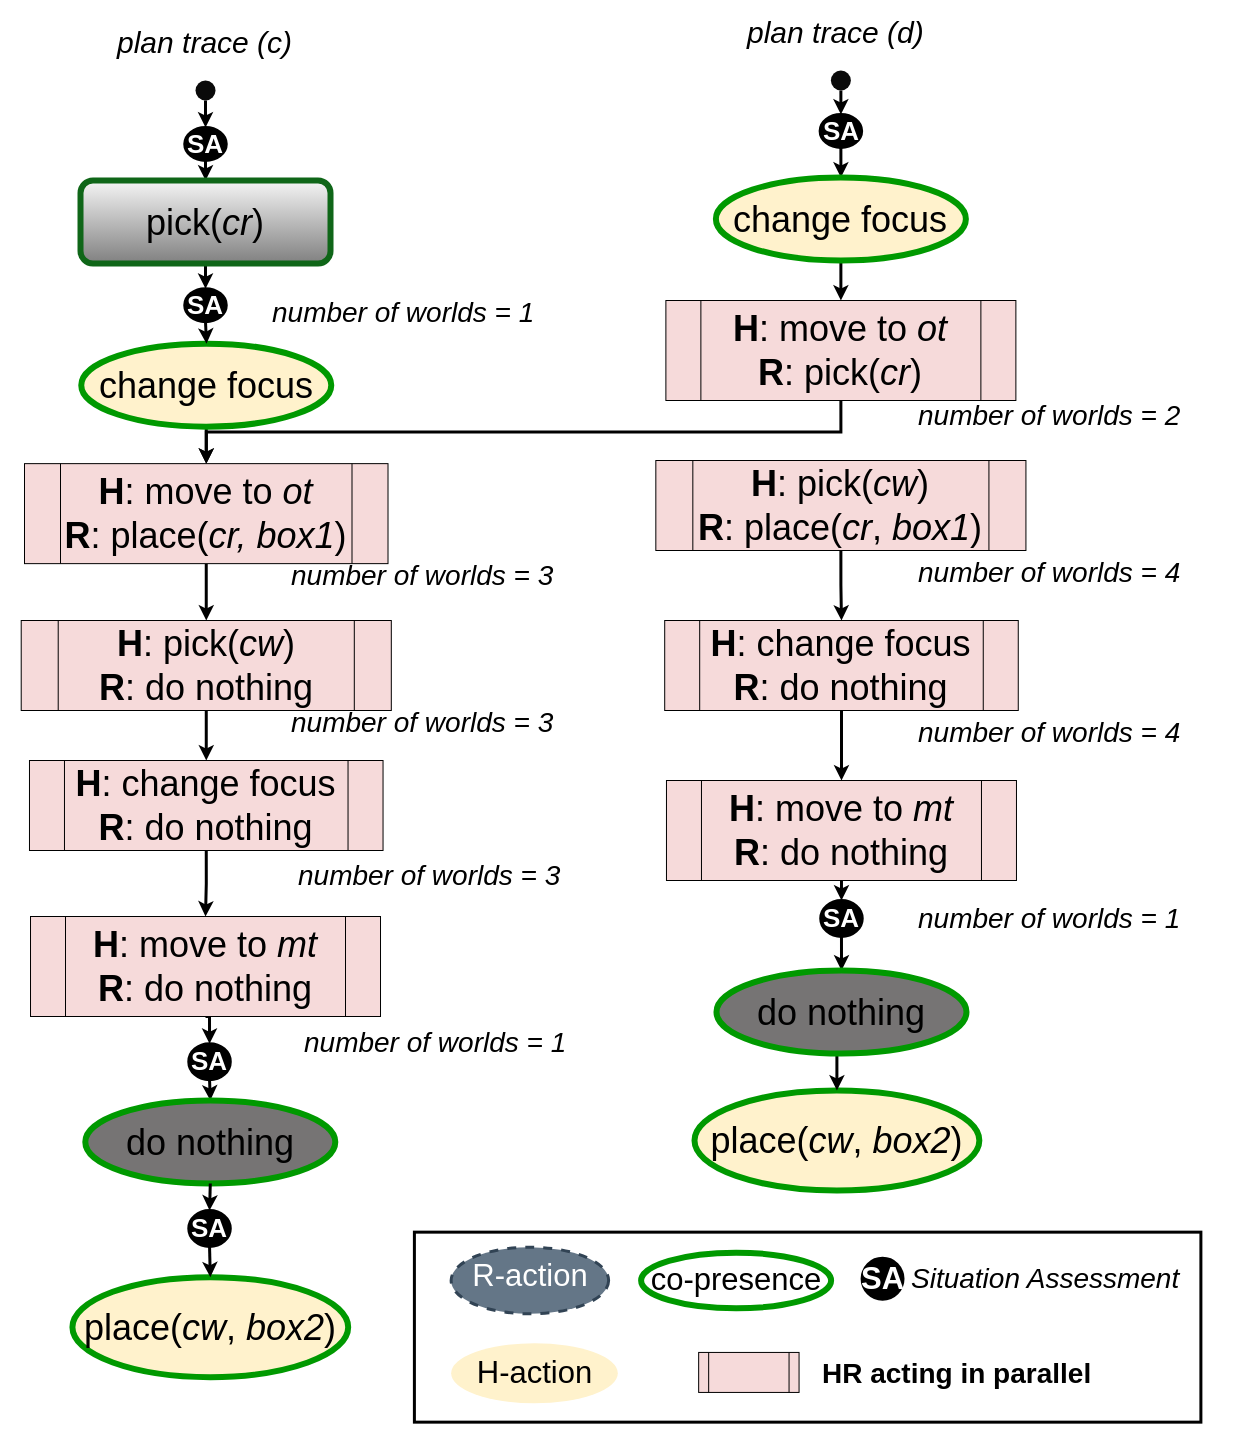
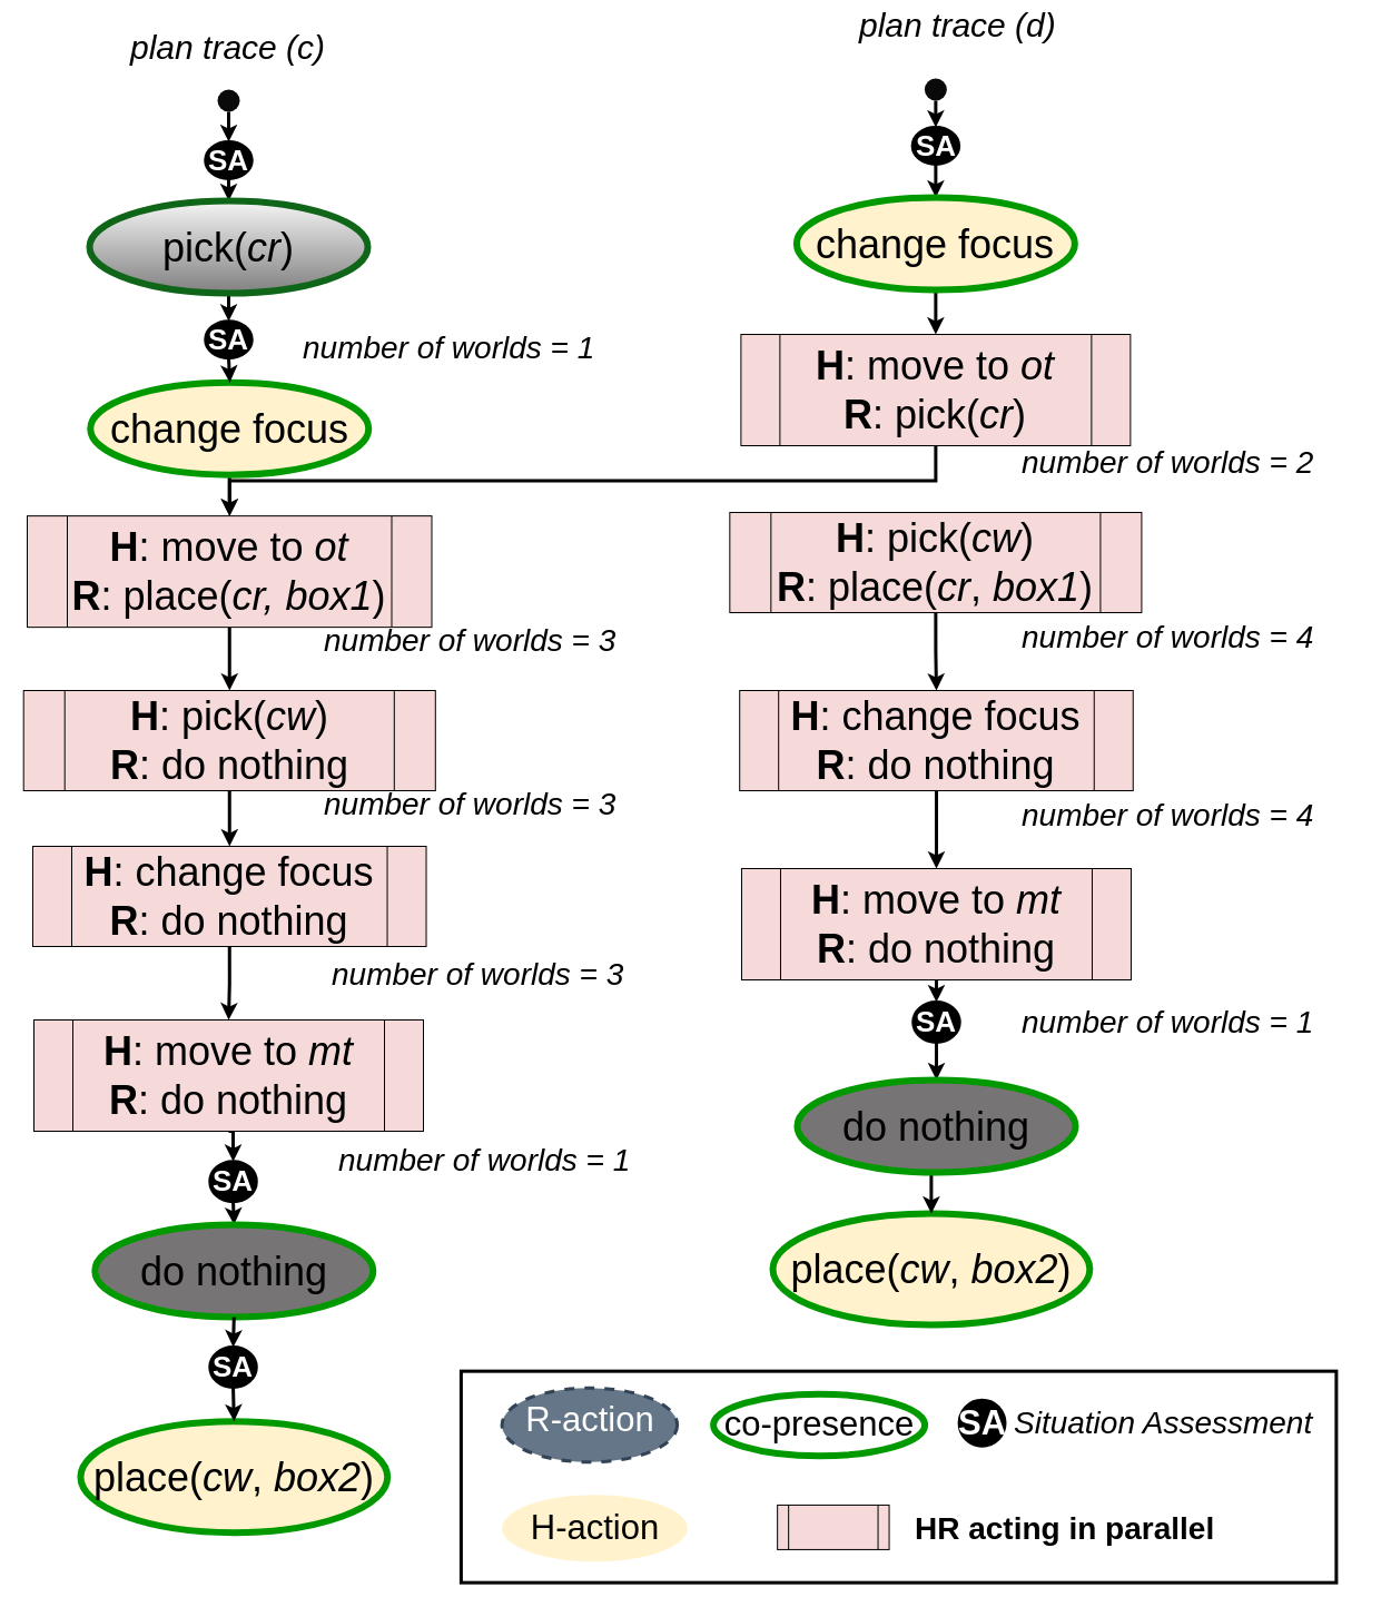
- <mxCell id="55" value="&lt;i&gt;&lt;font style=&quot;font-size: 30px;&quot;&gt;plan trace (d)&lt;/font&gt;&lt;/i&gt;" style="text;html=1;strokeColor=none;fillColor=none;align=left;verticalAlign=middle;whiteSpace=wrap;rounded=0;shadow=0;glass=0;labelBackgroundColor=none;labelBorderColor=none;sketch=0;fontSize=28;fontColor=#000000;container=0;" parent="1" vertex="1"><mxGeometry x="745.38" y="20" width="190" height="23.14" as="geometry" /></mxCell>
+ <mxCell id="55" value="&lt;i&gt;&lt;font style=&quot;font-size: 30px;&quot;&gt;plan trace (d)&lt;/font&gt;&lt;/i&gt;" style="text;html=1;strokeColor=none;fillColor=none;align=left;verticalAlign=middle;whiteSpace=wrap;rounded=0;shadow=0;glass=0;labelBackgroundColor=none;labelBorderColor=none;sketch=0;fontSize=28;fontColor=#000000;container=0;" parent="1" vertex="1"><mxGeometry x="770.38" y="10" width="190" height="23.14" as="geometry" /></mxCell>
- <mxCell id="7" value="&lt;font style=&quot;font-size: 36px;&quot;&gt;pick(&lt;i&gt;cr&lt;/i&gt;)&lt;/font&gt;" style="whiteSpace=wrap;html=1;shadow=0;glass=0;labelBackgroundColor=none;sketch=0;fontSize=33;strokeColor=#0F6618;strokeWidth=6;fillColor=#f5f5f5;gradientColor=#808080;rounded=1;" parent="1" vertex="1"><mxGeometry x="80.01" y="180" width="250" height="83" as="geometry" /></mxCell>
+ <mxCell id="7" value="&lt;font style=&quot;font-size: 36px;&quot;&gt;pick(&lt;i&gt;cr&lt;/i&gt;)&lt;/font&gt;" style="ellipse;whiteSpace=wrap;html=1;shadow=0;glass=0;labelBackgroundColor=none;sketch=0;fontSize=33;strokeColor=#0F6618;strokeWidth=6;fillColor=#f5f5f5;gradientColor=#808080;" parent="1" vertex="1"><mxGeometry x="80.01" y="180" width="250" height="83" as="geometry" /></mxCell>
